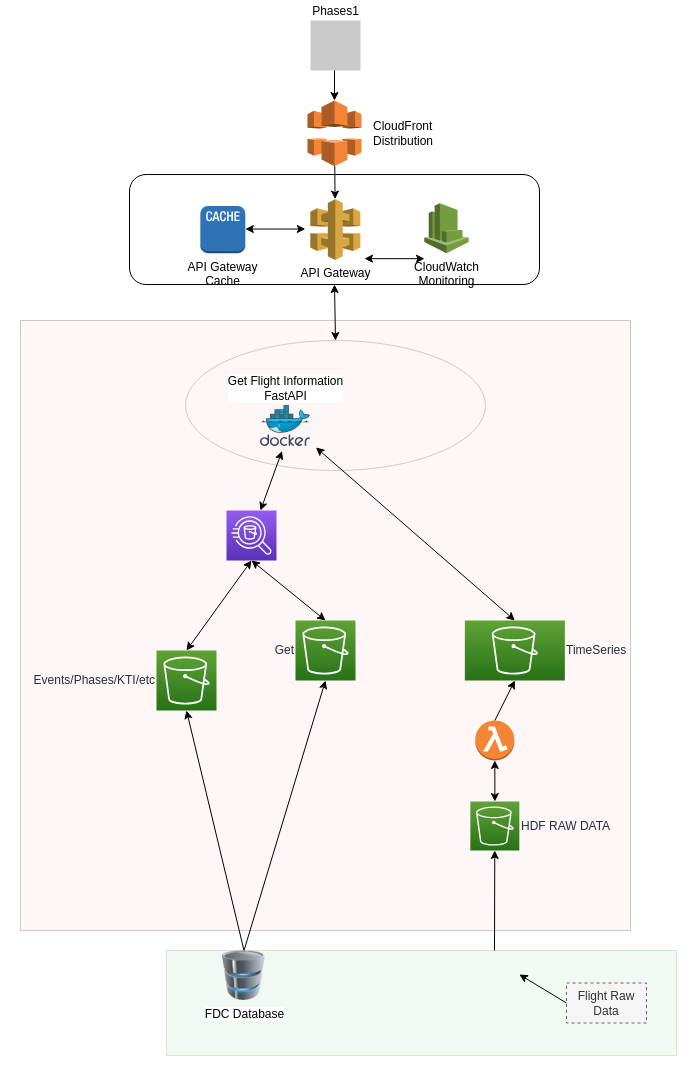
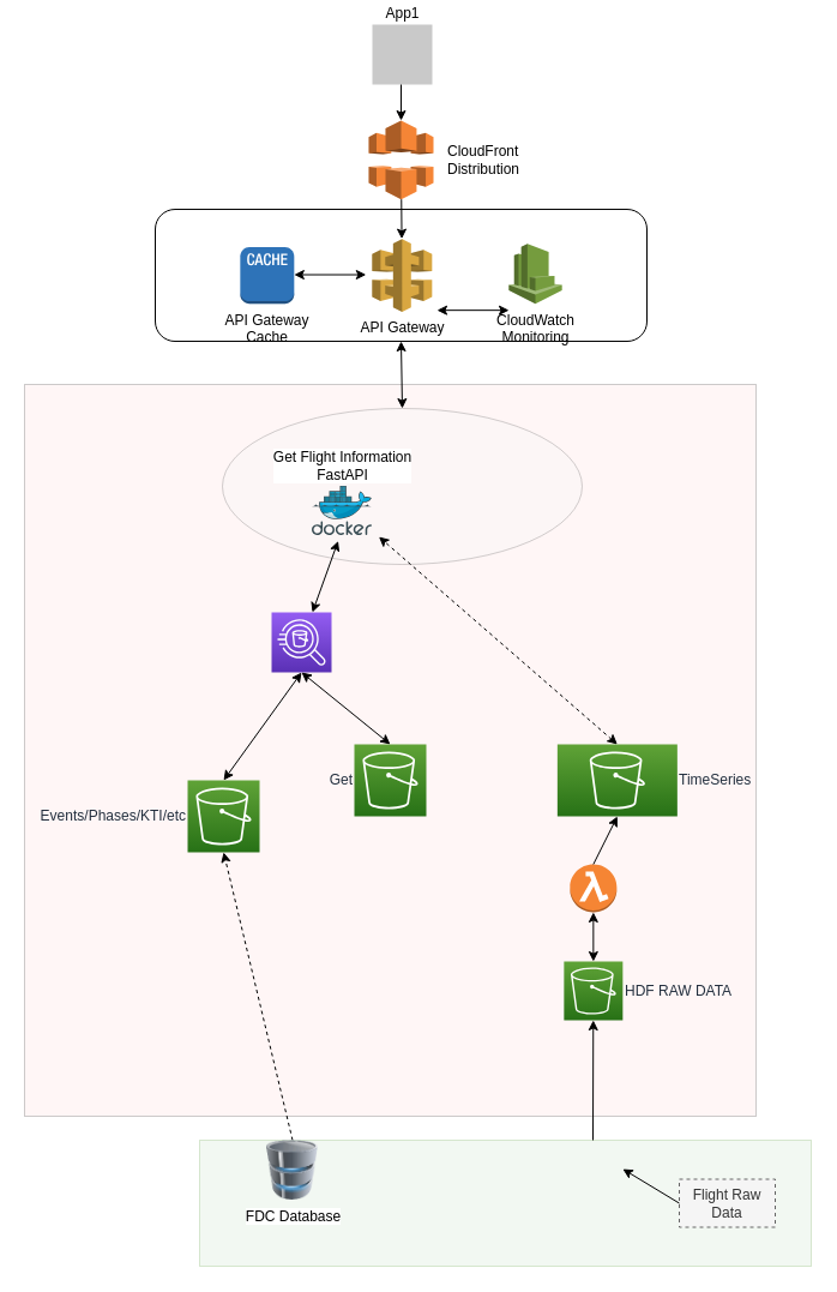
- <mxCell id="5" value="Phases1" style="shape=image;html=1;verticalAlign=bottom;verticalLabelPosition=top;labelBackgroundColor=#ffffff;imageAspect=0;aspect=fixed;image=https://cdn1.iconfinder.com/data/icons/unicons-line-vol-5/24/react-128.png;fillColor=#99CCFF;labelPosition=center;align=center;imageBackground=#C9C9C9;" vertex="1" parent="1"><mxGeometry x="310" y="20" width="50" height="50" as="geometry" /></mxCell>
+ <mxCell id="5" value="App1" style="shape=image;html=1;verticalAlign=bottom;verticalLabelPosition=top;labelBackgroundColor=#ffffff;imageAspect=0;aspect=fixed;image=https://cdn1.iconfinder.com/data/icons/unicons-line-vol-5/24/react-128.png;fillColor=#99CCFF;labelPosition=center;align=center;imageBackground=#C9C9C9;" vertex="1" parent="1"><mxGeometry x="310" y="20" width="50" height="50" as="geometry" /></mxCell>
- <mxCell id="23" value="" style="endArrow=classic;startArrow=classic;html=1;rounded=0;exitX=0.5;exitY=0;exitDx=0;exitDy=0;exitPerimeter=0;entryX=1.11;entryY=1.024;entryDx=0;entryDy=0;entryPerimeter=0;" edge="1" parent="1" source="22" target="6"><mxGeometry width="50" height="50" relative="1" as="geometry"><mxPoint x="326" y="710" as="sourcePoint" /><mxPoint x="326" y="610" as="targetPoint" /></mxGeometry></mxCell>
+ <mxCell id="23" value="" style="endArrow=classic;startArrow=classic;html=1;rounded=0;exitX=0.5;exitY=0;exitDx=0;exitDy=0;exitPerimeter=0;entryX=1.11;entryY=1.024;entryDx=0;entryDy=0;entryPerimeter=0;dashed=1;" edge="1" parent="1" source="22" target="6"><mxGeometry width="50" height="50" relative="1" as="geometry"><mxPoint x="326" y="710" as="sourcePoint" /><mxPoint x="326" y="610" as="targetPoint" /></mxGeometry></mxCell>
- <mxCell id="27" value="" style="endArrow=classic;html=1;rounded=0;entryX=0.5;entryY=1;entryDx=0;entryDy=0;entryPerimeter=0;exitX=0.5;exitY=0;exitDx=0;exitDy=0;" edge="1" parent="1" source="31" target="21"><mxGeometry width="50" height="50" relative="1" as="geometry"><mxPoint x="226" y="980" as="sourcePoint" /><mxPoint x="376" y="830" as="targetPoint" /></mxGeometry></mxCell>
- <mxCell id="26" value="" style="endArrow=classic;html=1;rounded=0;entryX=0.5;entryY=1;entryDx=0;entryDy=0;entryPerimeter=0;exitX=0.5;exitY=0;exitDx=0;exitDy=0;" edge="1" parent="1" source="31" target="18"><mxGeometry width="50" height="50" relative="1" as="geometry"><mxPoint x="226" y="980" as="sourcePoint" /><mxPoint x="376" y="830" as="targetPoint" /></mxGeometry></mxCell>
+ <mxCell id="26" value="" style="endArrow=classic;html=1;rounded=0;entryX=0.5;entryY=1;entryDx=0;entryDy=0;entryPerimeter=0;exitX=0.5;exitY=0;exitDx=0;exitDy=0;dashed=1;" edge="1" parent="1" source="31" target="18"><mxGeometry width="50" height="50" relative="1" as="geometry"><mxPoint x="226" y="980" as="sourcePoint" /><mxPoint x="376" y="830" as="targetPoint" /></mxGeometry></mxCell>
